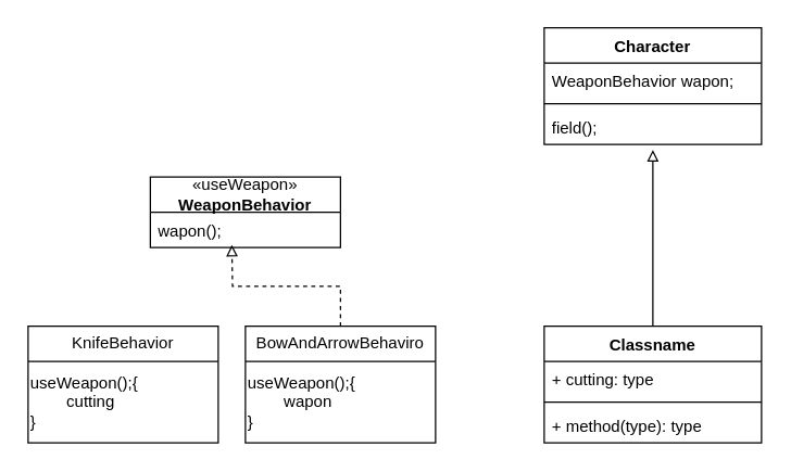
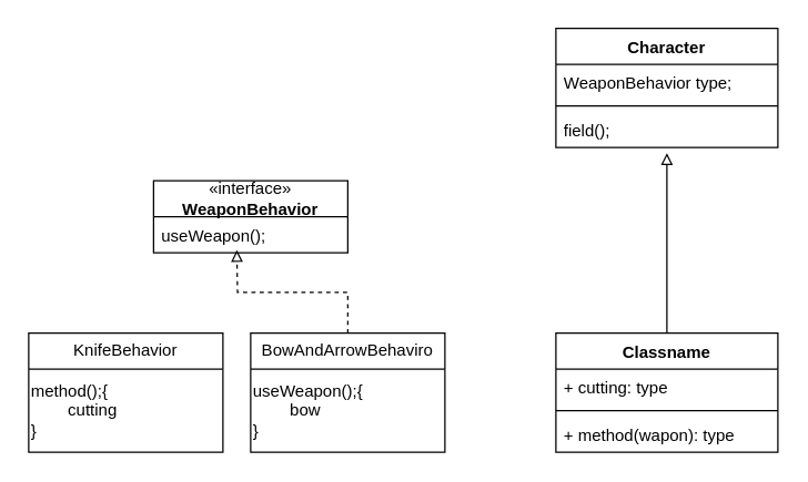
- <mxCell id="3" value="WeaponBehavior wapon;" style="text;strokeColor=none;fillColor=none;align=left;verticalAlign=top;spacingLeft=4;spacingRight=4;overflow=hidden;rotatable=0;points=[[0,0.5],[1,0.5]];portConstraint=eastwest;whiteSpace=wrap;html=1;" vertex="1" parent="2"><mxGeometry y="26" width="160" height="26" as="geometry" /></mxCell>
+ <mxCell id="3" value="WeaponBehavior type;" style="text;strokeColor=none;fillColor=none;align=left;verticalAlign=top;spacingLeft=4;spacingRight=4;overflow=hidden;rotatable=0;points=[[0,0.5],[1,0.5]];portConstraint=eastwest;whiteSpace=wrap;html=1;" vertex="1" parent="2"><mxGeometry y="26" width="160" height="26" as="geometry" /></mxCell>
- <mxCell id="6" value="«useWeapon»&lt;br&gt;&lt;b&gt;WeaponBehavior&lt;/b&gt;" style="swimlane;fontStyle=0;childLayout=stackLayout;horizontal=1;startSize=26;fillColor=none;horizontalStack=0;resizeParent=1;resizeParentMax=0;resizeLast=0;collapsible=1;marginBottom=0;whiteSpace=wrap;html=1;" vertex="1" parent="1"><mxGeometry x="110" y="130" width="140" height="52" as="geometry" /></mxCell>
+ <mxCell id="6" value="«interface»&lt;br&gt;&lt;b&gt;WeaponBehavior&lt;/b&gt;" style="swimlane;fontStyle=0;childLayout=stackLayout;horizontal=1;startSize=26;fillColor=none;horizontalStack=0;resizeParent=1;resizeParentMax=0;resizeLast=0;collapsible=1;marginBottom=0;whiteSpace=wrap;html=1;" vertex="1" parent="1"><mxGeometry x="110" y="130" width="140" height="52" as="geometry" /></mxCell>
- <mxCell id="7" value="wapon();" style="text;strokeColor=none;fillColor=none;align=left;verticalAlign=top;spacingLeft=4;spacingRight=4;overflow=hidden;rotatable=0;points=[[0,0.5],[1,0.5]];portConstraint=eastwest;whiteSpace=wrap;html=1;" vertex="1" parent="6"><mxGeometry y="26" width="140" height="26" as="geometry" /></mxCell>
+ <mxCell id="7" value="useWeapon();" style="text;strokeColor=none;fillColor=none;align=left;verticalAlign=top;spacingLeft=4;spacingRight=4;overflow=hidden;rotatable=0;points=[[0,0.5],[1,0.5]];portConstraint=eastwest;whiteSpace=wrap;html=1;" vertex="1" parent="6"><mxGeometry y="26" width="140" height="26" as="geometry" /></mxCell>
- <mxCell id="9" value="useWeapon();{&lt;div&gt;&lt;span style=&quot;white-space: pre;&quot;&gt;&#09;&lt;/span&gt;cutting&lt;br&gt;&lt;/div&gt;&lt;div&gt;}&lt;/div&gt;" style="text;html=1;align=left;verticalAlign=middle;resizable=0;points=[];autosize=1;strokeColor=none;fillColor=none;" vertex="1" parent="8"><mxGeometry y="26" width="140" height="60" as="geometry" /></mxCell>
+ <mxCell id="9" value="method();{&lt;div&gt;&lt;span style=&quot;white-space: pre;&quot;&gt;&#09;&lt;/span&gt;cutting&lt;br&gt;&lt;/div&gt;&lt;div&gt;}&lt;/div&gt;" style="text;html=1;align=left;verticalAlign=middle;resizable=0;points=[];autosize=1;strokeColor=none;fillColor=none;" vertex="1" parent="8"><mxGeometry y="26" width="140" height="60" as="geometry" /></mxCell>
- <mxCell id="12" value="useWeapon();{&lt;div&gt;&lt;span style=&quot;white-space: pre;&quot;&gt;&#09;&lt;/span&gt;wapon&lt;/div&gt;&lt;div&gt;&lt;span style=&quot;background-color: initial;&quot;&gt;}&lt;/span&gt;&lt;/div&gt;" style="text;html=1;align=left;verticalAlign=middle;resizable=0;points=[];autosize=1;strokeColor=none;fillColor=none;" vertex="1" parent="11"><mxGeometry y="26" width="140" height="60" as="geometry" /></mxCell>
+ <mxCell id="12" value="useWeapon();{&lt;div&gt;&lt;span style=&quot;white-space: pre;&quot;&gt;&#09;&lt;/span&gt;bow&lt;/div&gt;&lt;div&gt;&lt;span style=&quot;background-color: initial;&quot;&gt;}&lt;/span&gt;&lt;/div&gt;" style="text;html=1;align=left;verticalAlign=middle;resizable=0;points=[];autosize=1;strokeColor=none;fillColor=none;" vertex="1" parent="11"><mxGeometry y="26" width="140" height="60" as="geometry" /></mxCell>
- <mxCell id="17" value="+ method(type): type" style="text;strokeColor=none;fillColor=none;align=left;verticalAlign=top;spacingLeft=4;spacingRight=4;overflow=hidden;rotatable=0;points=[[0,0.5],[1,0.5]];portConstraint=eastwest;whiteSpace=wrap;html=1;" vertex="1" parent="14"><mxGeometry y="60" width="160" height="26" as="geometry" /></mxCell>
+ <mxCell id="17" value="+ method(wapon): type" style="text;strokeColor=none;fillColor=none;align=left;verticalAlign=top;spacingLeft=4;spacingRight=4;overflow=hidden;rotatable=0;points=[[0,0.5],[1,0.5]];portConstraint=eastwest;whiteSpace=wrap;html=1;" vertex="1" parent="14"><mxGeometry y="60" width="160" height="26" as="geometry" /></mxCell>
